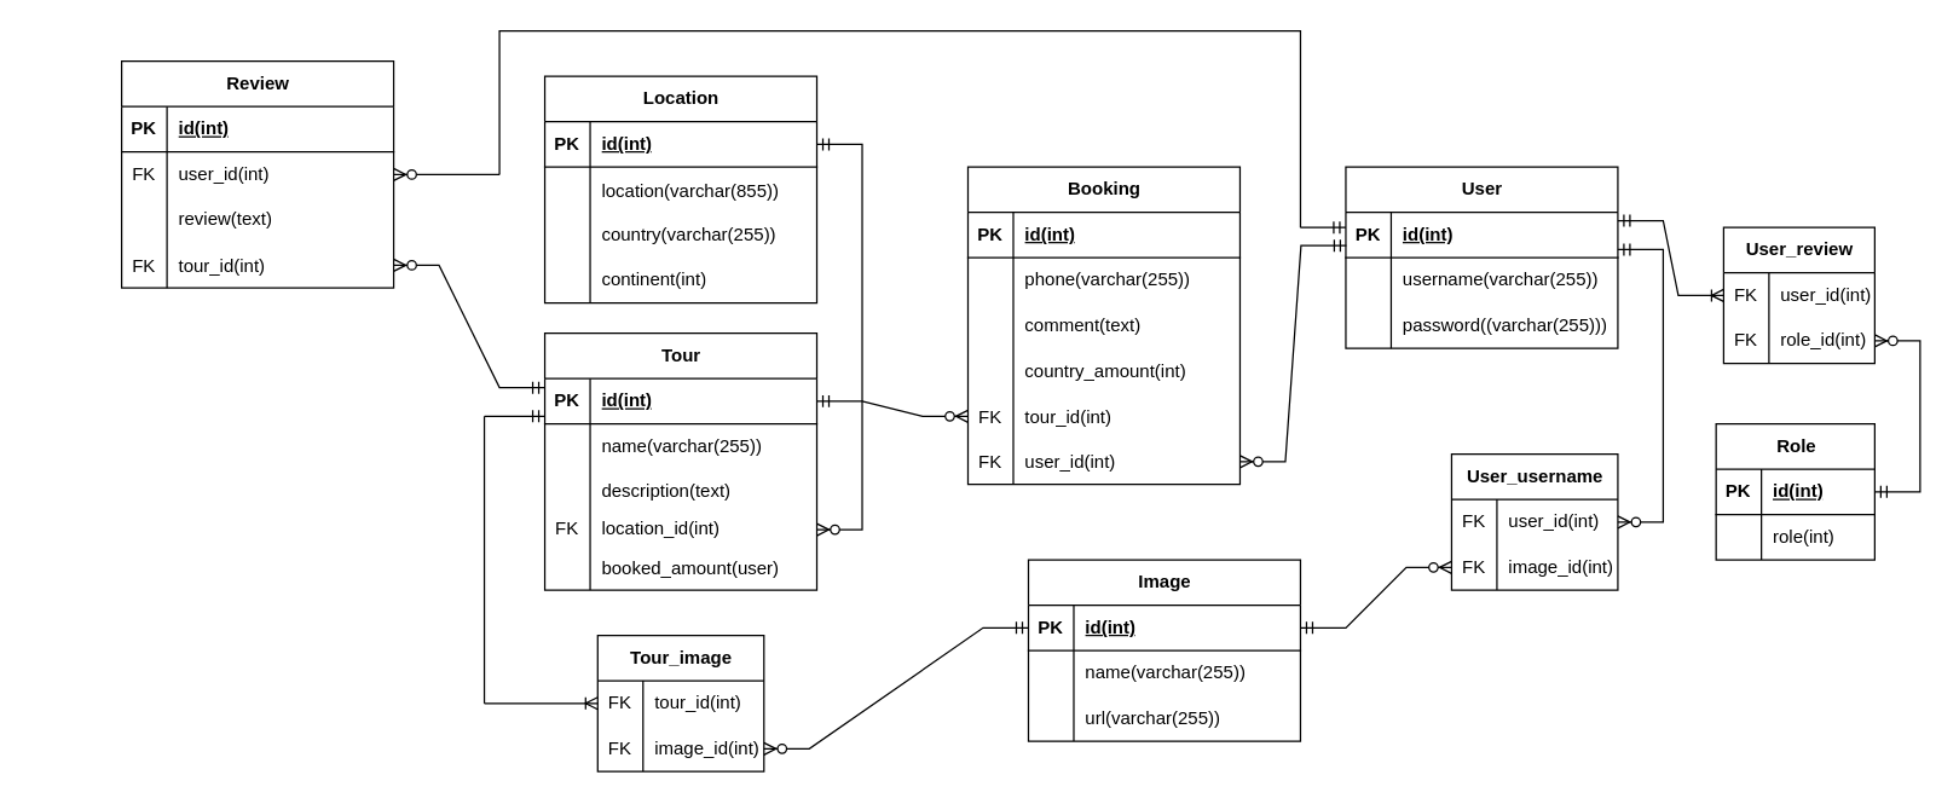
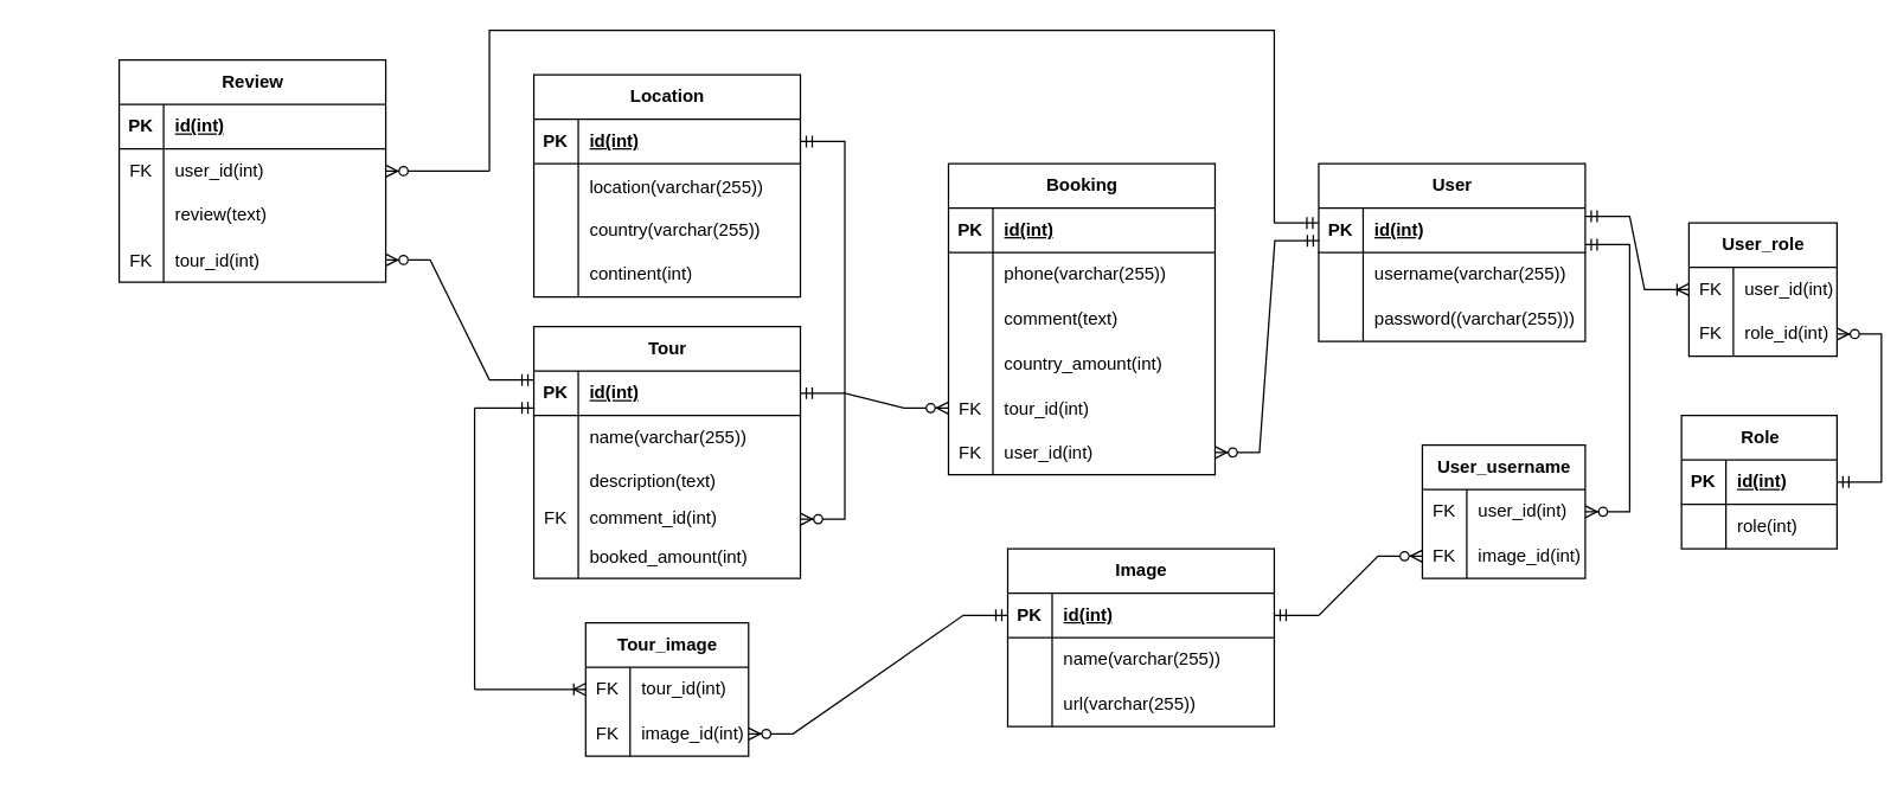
- <mxCell id="24" value="location(varchar(855))" style="shape=partialRectangle;connectable=0;fillColor=none;top=0;left=0;bottom=0;right=0;align=left;spacingLeft=6;overflow=hidden;" parent="22" vertex="1"><mxGeometry x="30" width="150" height="30" as="geometry"><mxRectangle width="150" height="30" as="alternateBounds" /></mxGeometry></mxCell>
+ <mxCell id="24" value="location(varchar(255))" style="shape=partialRectangle;connectable=0;fillColor=none;top=0;left=0;bottom=0;right=0;align=left;spacingLeft=6;overflow=hidden;" parent="22" vertex="1"><mxGeometry x="30" width="150" height="30" as="geometry"><mxRectangle width="150" height="30" as="alternateBounds" /></mxGeometry></mxCell>
- <mxCell id="90" value="User_review" style="shape=table;startSize=30;container=1;collapsible=1;childLayout=tableLayout;fixedRows=1;rowLines=0;fontStyle=1;align=center;resizeLast=1;html=1;" parent="1" vertex="1"><mxGeometry x="1140" y="150" width="100" height="90" as="geometry" /></mxCell>
+ <mxCell id="90" value="User_role" style="shape=table;startSize=30;container=1;collapsible=1;childLayout=tableLayout;fixedRows=1;rowLines=0;fontStyle=1;align=center;resizeLast=1;html=1;" parent="1" vertex="1"><mxGeometry x="1140" y="150" width="100" height="90" as="geometry" /></mxCell>
- <mxCell id="14" value="location_id(int)" style="shape=partialRectangle;connectable=0;fillColor=none;top=0;left=0;bottom=0;right=0;align=left;spacingLeft=6;overflow=hidden;whiteSpace=wrap;html=1;" parent="12" vertex="1"><mxGeometry x="30" width="150" height="20" as="geometry"><mxRectangle width="150" height="20" as="alternateBounds" /></mxGeometry></mxCell>
+ <mxCell id="14" value="comment_id(int)" style="shape=partialRectangle;connectable=0;fillColor=none;top=0;left=0;bottom=0;right=0;align=left;spacingLeft=6;overflow=hidden;whiteSpace=wrap;html=1;" parent="12" vertex="1"><mxGeometry x="30" width="150" height="20" as="geometry"><mxRectangle width="150" height="20" as="alternateBounds" /></mxGeometry></mxCell>
- <mxCell id="17" value="booked_amount(user)" style="shape=partialRectangle;connectable=0;fillColor=none;top=0;left=0;bottom=0;right=0;align=left;spacingLeft=6;overflow=hidden;" parent="15" vertex="1"><mxGeometry x="30" width="150" height="30" as="geometry"><mxRectangle width="150" height="30" as="alternateBounds" /></mxGeometry></mxCell>
+ <mxCell id="17" value="booked_amount(int)" style="shape=partialRectangle;connectable=0;fillColor=none;top=0;left=0;bottom=0;right=0;align=left;spacingLeft=6;overflow=hidden;" parent="15" vertex="1"><mxGeometry x="30" width="150" height="30" as="geometry"><mxRectangle width="150" height="30" as="alternateBounds" /></mxGeometry></mxCell>
